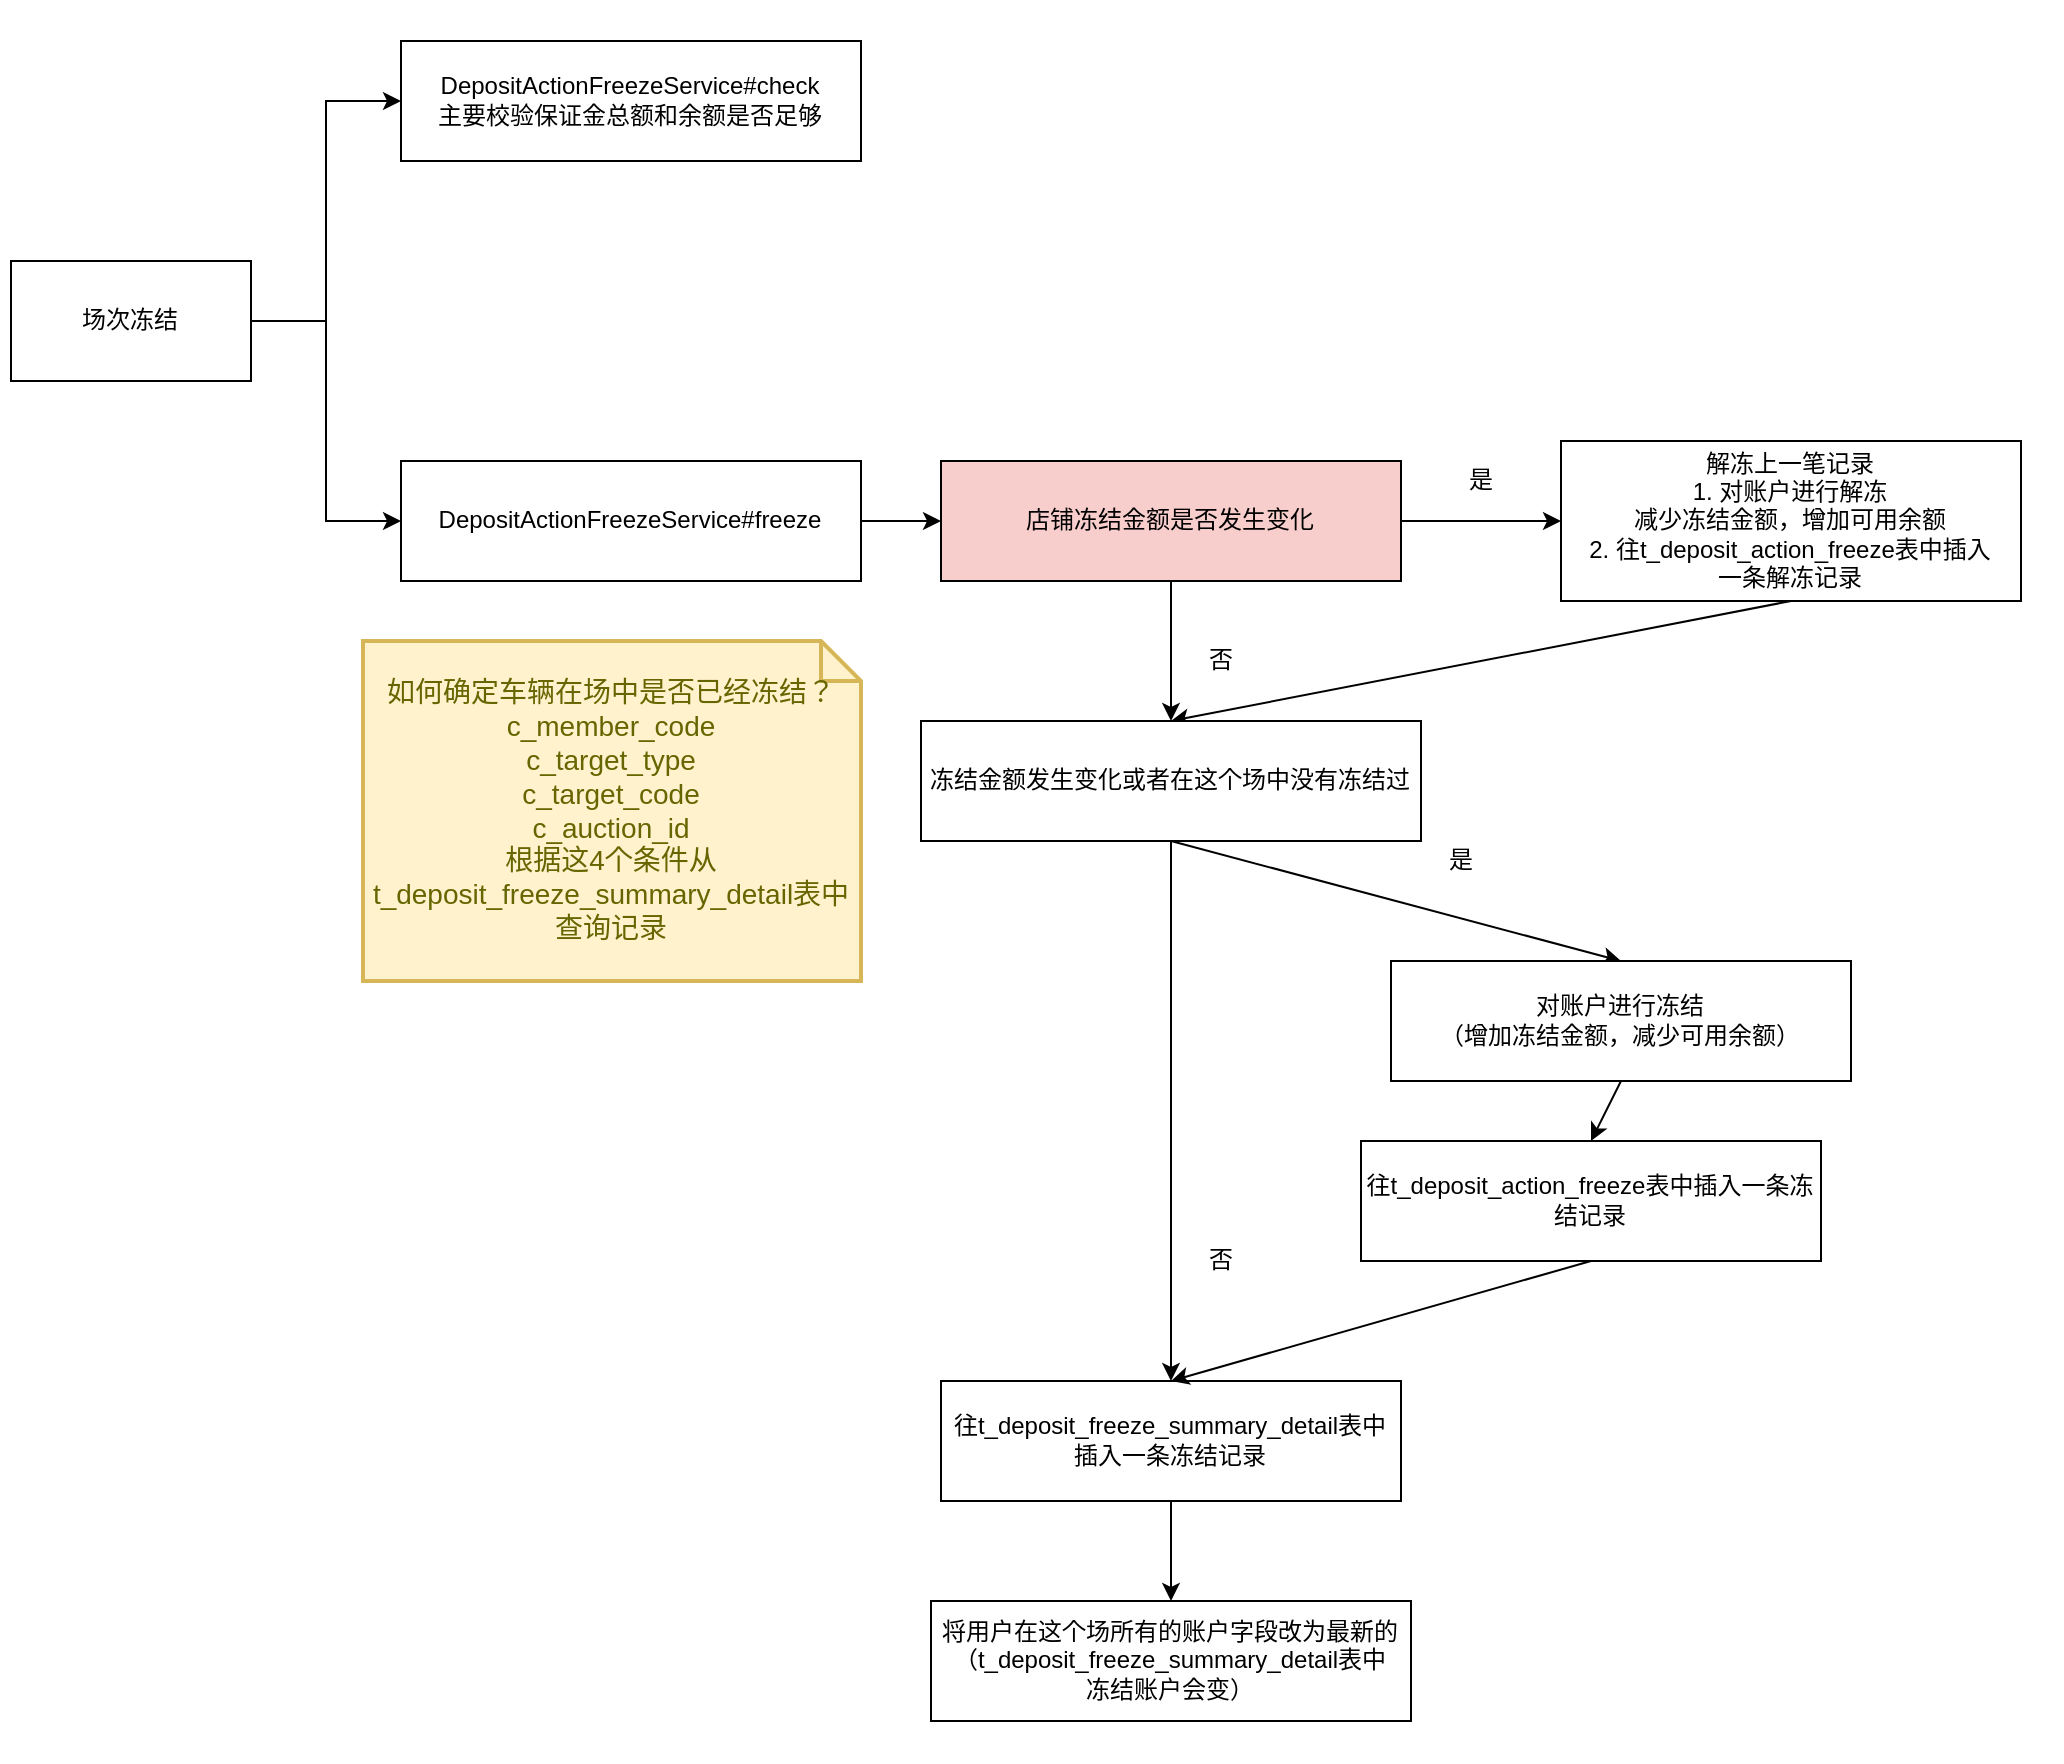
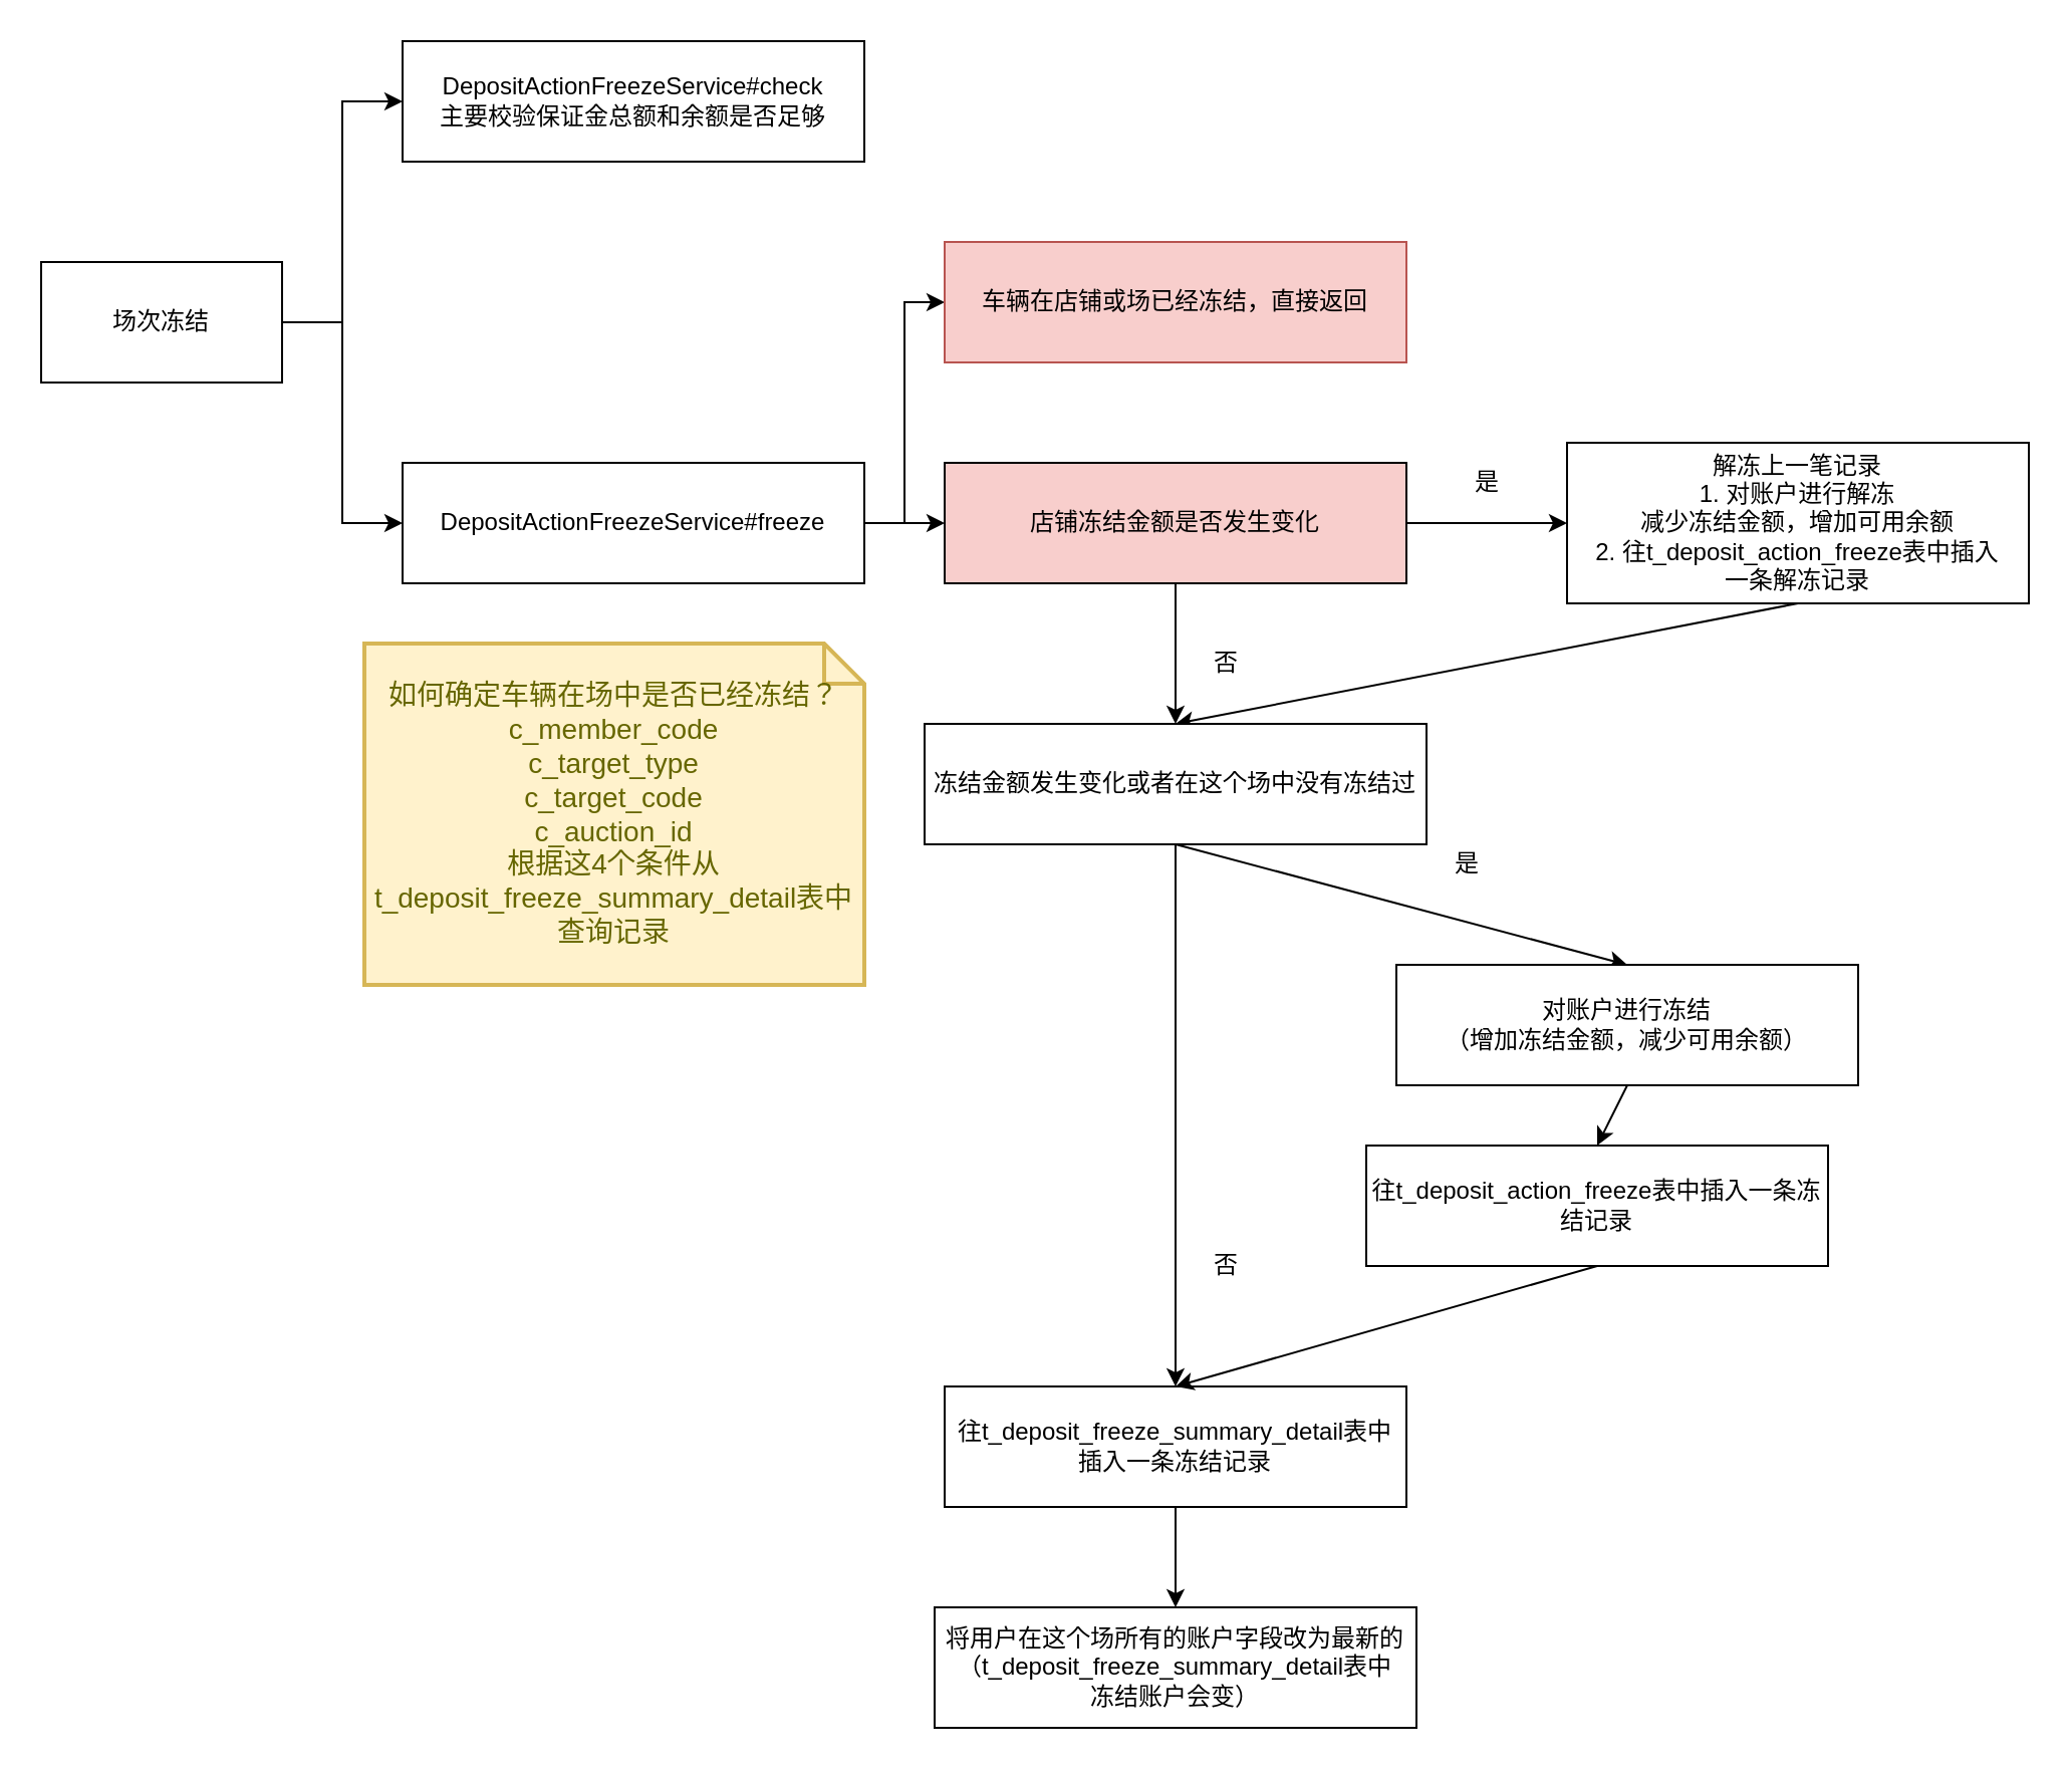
+ <mxCell id="9" value="车辆在店铺或场已经冻结，直接返回" style="rounded=0;whiteSpace=wrap;html=1;fillColor=#f8cecc;strokeColor=#b85450;" vertex="1" parent="1"><mxGeometry x="470" y="120" width="230" height="60" as="geometry" /></mxCell>
- <mxCell id="4" value="场次冻结" style="rounded=0;whiteSpace=wrap;html=1;" vertex="1" parent="1"><mxGeometry x="5" y="130" width="120" height="60" as="geometry" /></mxCell>
+ <mxCell id="4" value="场次冻结" style="rounded=0;whiteSpace=wrap;html=1;" vertex="1" parent="1"><mxGeometry x="20" y="130" width="120" height="60" as="geometry" /></mxCell>
+ <mxCell id="5" style="edgeStyle=orthogonalEdgeStyle;rounded=0;orthogonalLoop=1;jettySize=auto;html=1;exitX=1;exitY=0.5;exitDx=0;exitDy=0;entryX=0;entryY=0.5;entryDx=0;entryDy=0;" edge="1" parent="1" source="7" target="9"><mxGeometry relative="1" as="geometry" /></mxCell>
